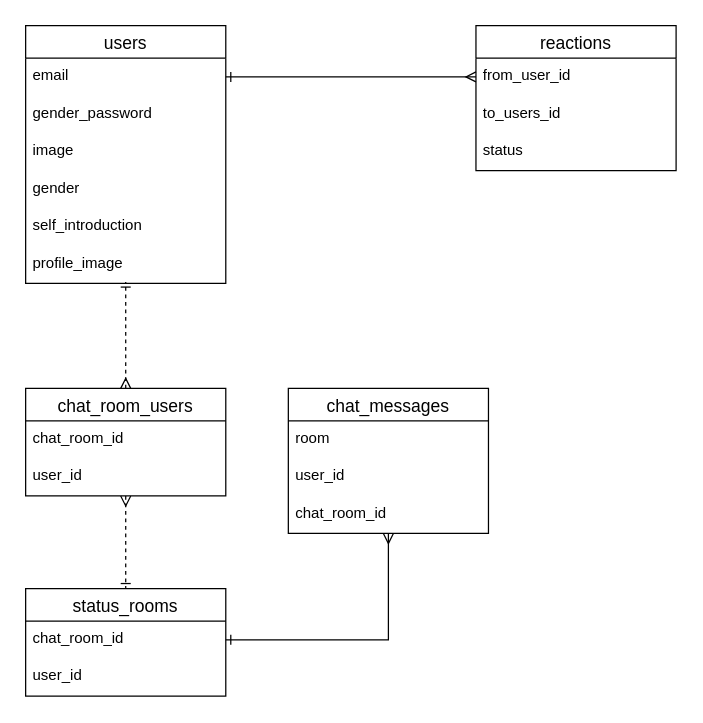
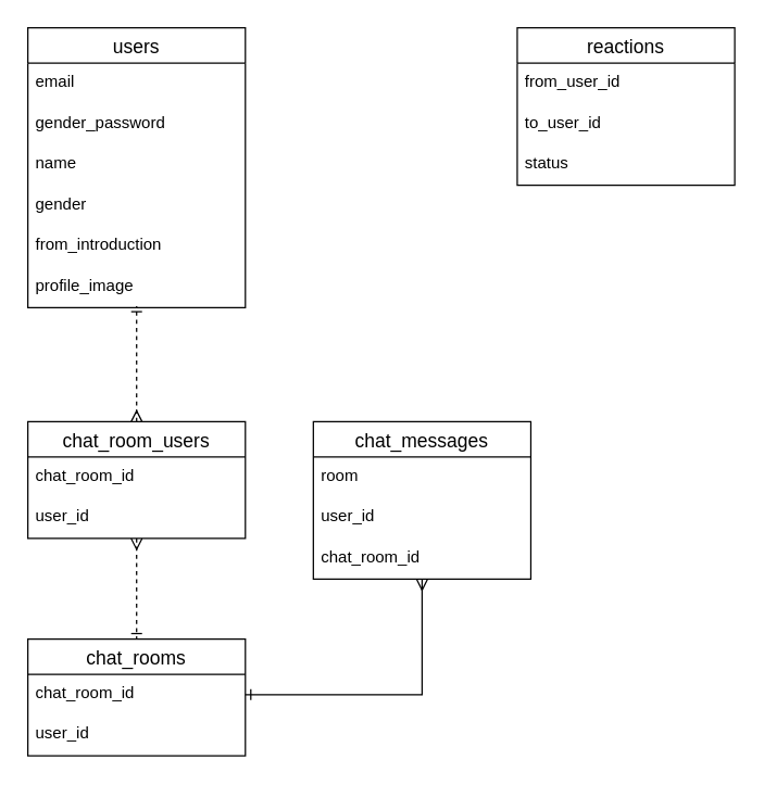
- <mxCell id="15" style="edgeStyle=orthogonalEdgeStyle;rounded=0;orthogonalLoop=1;jettySize=auto;html=1;exitX=1;exitY=0.5;exitDx=0;exitDy=0;entryX=0;entryY=0.5;entryDx=0;entryDy=0;endArrow=ERmany;endFill=0;startArrow=ERone;startFill=0;" edge="1" parent="1" source="3" target="11"><mxGeometry relative="1" as="geometry" /></mxCell>
- <mxCell id="12" value="to_users_id" style="text;strokeColor=none;fillColor=none;spacingLeft=4;spacingRight=4;overflow=hidden;rotatable=0;points=[[0,0.5],[1,0.5]];portConstraint=eastwest;fontSize=12;" vertex="1" parent="10"><mxGeometry y="56" width="160" height="30" as="geometry" /></mxCell>
+ <mxCell id="12" value="to_user_id" style="text;strokeColor=none;fillColor=none;spacingLeft=4;spacingRight=4;overflow=hidden;rotatable=0;points=[[0,0.5],[1,0.5]];portConstraint=eastwest;fontSize=12;" vertex="1" parent="10"><mxGeometry y="56" width="160" height="30" as="geometry" /></mxCell>
- <mxCell id="5" value="image" style="text;strokeColor=none;fillColor=none;spacingLeft=4;spacingRight=4;overflow=hidden;rotatable=0;points=[[0,0.5],[1,0.5]];portConstraint=eastwest;fontSize=12;" parent="2" vertex="1"><mxGeometry y="86" width="160" height="30" as="geometry" /></mxCell>
+ <mxCell id="5" value="name" style="text;strokeColor=none;fillColor=none;spacingLeft=4;spacingRight=4;overflow=hidden;rotatable=0;points=[[0,0.5],[1,0.5]];portConstraint=eastwest;fontSize=12;" parent="2" vertex="1"><mxGeometry y="86" width="160" height="30" as="geometry" /></mxCell>
- <mxCell id="7" value="self_introduction" style="text;strokeColor=none;fillColor=none;spacingLeft=4;spacingRight=4;overflow=hidden;rotatable=0;points=[[0,0.5],[1,0.5]];portConstraint=eastwest;fontSize=12;" vertex="1" parent="2"><mxGeometry y="146" width="160" height="30" as="geometry" /></mxCell>
+ <mxCell id="7" value="from_introduction" style="text;strokeColor=none;fillColor=none;spacingLeft=4;spacingRight=4;overflow=hidden;rotatable=0;points=[[0,0.5],[1,0.5]];portConstraint=eastwest;fontSize=12;" vertex="1" parent="2"><mxGeometry y="146" width="160" height="30" as="geometry" /></mxCell>
- <mxCell id="19" value="status_rooms" style="swimlane;fontStyle=0;childLayout=stackLayout;horizontal=1;startSize=26;horizontalStack=0;resizeParent=1;resizeParentMax=0;resizeLast=0;collapsible=1;marginBottom=0;align=center;fontSize=14;" vertex="1" parent="1"><mxGeometry x="20" y="470" width="160" height="86" as="geometry" /></mxCell>
+ <mxCell id="19" value="chat_rooms" style="swimlane;fontStyle=0;childLayout=stackLayout;horizontal=1;startSize=26;horizontalStack=0;resizeParent=1;resizeParentMax=0;resizeLast=0;collapsible=1;marginBottom=0;align=center;fontSize=14;" vertex="1" parent="1"><mxGeometry x="20" y="470" width="160" height="86" as="geometry" /></mxCell>
